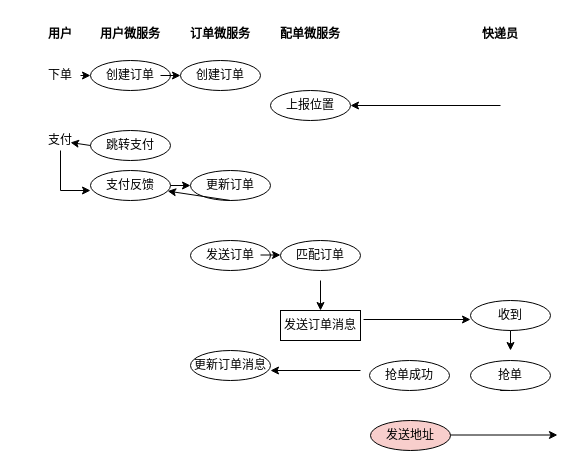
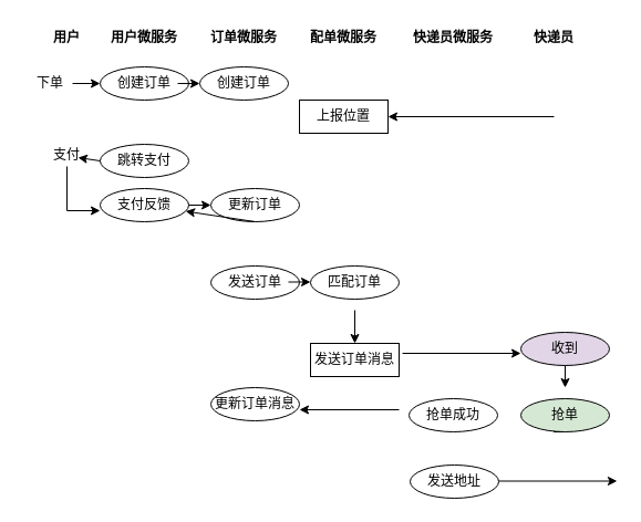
+ <mxCell id="6" value="快递员微服务" style="text;align=center;fontStyle=1;verticalAlign=middle;spacingLeft=3;spacingRight=3;strokeColor=none;rotatable=0;points=[[0,0.5],[1,0.5]];portConstraint=eastwest;" vertex="1" parent="1"><mxGeometry x="369" y="20" width="80" height="26" as="geometry" /></mxCell>
- <mxCell id="15" value="下单" style="text;html=1;strokeColor=none;fillColor=none;align=center;verticalAlign=middle;whiteSpace=wrap;rounded=0;" vertex="1" parent="1"><mxGeometry x="40" y="65" width="40" height="20" as="geometry" /></mxCell>
+ <mxCell id="15" value="下单" style="text;html=1;strokeColor=none;fillColor=none;align=center;verticalAlign=middle;whiteSpace=wrap;rounded=0;" vertex="1" parent="1"><mxGeometry x="25" y="65" width="40" height="20" as="geometry" /></mxCell>
- <mxCell id="11" value="上报位置" style="ellipse;whiteSpace=wrap;html=1;align=center;newEdgeStyle={&quot;edgeStyle&quot;:&quot;entityRelationEdgeStyle&quot;,&quot;startArrow&quot;:&quot;none&quot;,&quot;endArrow&quot;:&quot;none&quot;,&quot;segment&quot;:10,&quot;curved&quot;:1};treeFolding=1;treeMoving=1;" vertex="1" parent="1"><mxGeometry x="270" y="90" width="80" height="30" as="geometry" /></mxCell>
+ <mxCell id="11" value="上报位置" style="whiteSpace=wrap;html=1;align=center;newEdgeStyle={&quot;edgeStyle&quot;:&quot;entityRelationEdgeStyle&quot;,&quot;startArrow&quot;:&quot;none&quot;,&quot;endArrow&quot;:&quot;none&quot;,&quot;segment&quot;:10,&quot;curved&quot;:1};treeFolding=1;treeMoving=1;rounded=0;" vertex="1" parent="1"><mxGeometry x="270" y="90" width="80" height="30" as="geometry" /></mxCell>
- <mxCell id="32" value="收到" style="ellipse;whiteSpace=wrap;html=1;align=center;newEdgeStyle={&quot;edgeStyle&quot;:&quot;entityRelationEdgeStyle&quot;,&quot;startArrow&quot;:&quot;none&quot;,&quot;endArrow&quot;:&quot;none&quot;,&quot;segment&quot;:10,&quot;curved&quot;:1};treeFolding=1;treeMoving=1;" vertex="1" parent="1"><mxGeometry x="470" y="300" width="80" height="30" as="geometry" /></mxCell>
+ <mxCell id="32" value="收到" style="ellipse;whiteSpace=wrap;html=1;align=center;newEdgeStyle={&quot;edgeStyle&quot;:&quot;entityRelationEdgeStyle&quot;,&quot;startArrow&quot;:&quot;none&quot;,&quot;endArrow&quot;:&quot;none&quot;,&quot;segment&quot;:10,&quot;curved&quot;:1};treeFolding=1;treeMoving=1;fillColor=#e1d5e7;" vertex="1" parent="1"><mxGeometry x="470" y="300" width="80" height="30" as="geometry" /></mxCell>
- <mxCell id="31" value="抢单" style="ellipse;whiteSpace=wrap;html=1;align=center;newEdgeStyle={&quot;edgeStyle&quot;:&quot;entityRelationEdgeStyle&quot;,&quot;startArrow&quot;:&quot;none&quot;,&quot;endArrow&quot;:&quot;none&quot;,&quot;segment&quot;:10,&quot;curved&quot;:1};treeFolding=1;treeMoving=1;" vertex="1" parent="1"><mxGeometry x="470" y="360" width="80" height="30" as="geometry" /></mxCell>
+ <mxCell id="31" value="抢单" style="ellipse;whiteSpace=wrap;html=1;align=center;newEdgeStyle={&quot;edgeStyle&quot;:&quot;entityRelationEdgeStyle&quot;,&quot;startArrow&quot;:&quot;none&quot;,&quot;endArrow&quot;:&quot;none&quot;,&quot;segment&quot;:10,&quot;curved&quot;:1};treeFolding=1;treeMoving=1;fillColor=#d5e8d4;" vertex="1" parent="1"><mxGeometry x="470" y="360" width="80" height="30" as="geometry" /></mxCell>
- <mxCell id="37" value="发送地址" style="ellipse;whiteSpace=wrap;html=1;align=center;newEdgeStyle={&quot;edgeStyle&quot;:&quot;entityRelationEdgeStyle&quot;,&quot;startArrow&quot;:&quot;none&quot;,&quot;endArrow&quot;:&quot;none&quot;,&quot;segment&quot;:10,&quot;curved&quot;:1};treeFolding=1;treeMoving=1;fillColor=#f8cecc;" vertex="1" parent="1"><mxGeometry x="370" y="420" width="80" height="30" as="geometry" /></mxCell>
+ <mxCell id="37" value="发送地址" style="ellipse;whiteSpace=wrap;html=1;align=center;newEdgeStyle={&quot;edgeStyle&quot;:&quot;entityRelationEdgeStyle&quot;,&quot;startArrow&quot;:&quot;none&quot;,&quot;endArrow&quot;:&quot;none&quot;,&quot;segment&quot;:10,&quot;curved&quot;:1};treeFolding=1;treeMoving=1;" vertex="1" parent="1"><mxGeometry x="370" y="420" width="80" height="30" as="geometry" /></mxCell>
